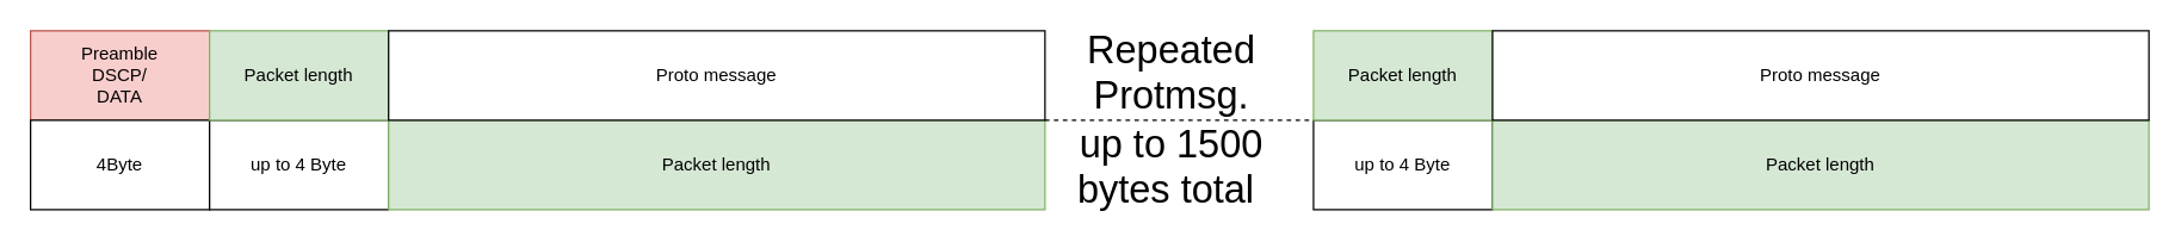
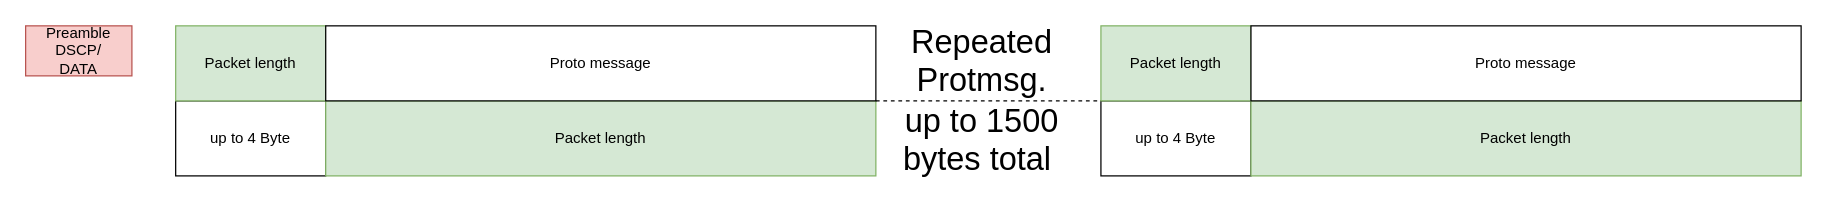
- <mxCell id="2" value="Preamble&lt;br&gt;DSCP/&lt;br&gt;DATA" style="rounded=0;whiteSpace=wrap;html=1;labelBackgroundColor=none;fillColor=#f8cecc;strokeColor=#b85450;" vertex="1" parent="1"><mxGeometry x="20" y="20" width="120" height="60" as="geometry" /></mxCell>
+ <mxCell id="2" value="Preamble&lt;br&gt;DSCP/&lt;br&gt;DATA" style="rounded=0;whiteSpace=wrap;html=1;labelBackgroundColor=none;fillColor=#f8cecc;strokeColor=#b85450;" vertex="1" parent="1"><mxGeometry x="20" y="20" width="85" height="40" as="geometry" /></mxCell>
- <mxCell id="3" value="4Byte" style="rounded=0;whiteSpace=wrap;html=1;labelBackgroundColor=none;" vertex="1" parent="1"><mxGeometry x="20" y="80" width="120" height="60" as="geometry" /></mxCell>
